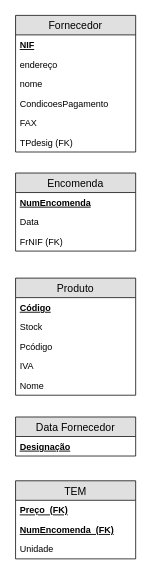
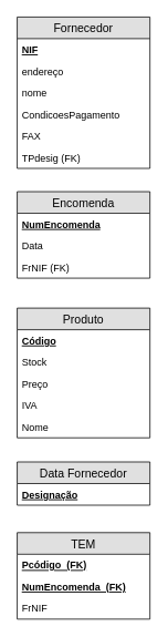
- <mxCell id="22" value="Pcódigo" style="text;strokeColor=none;fillColor=none;spacingLeft=4;spacingRight=4;overflow=hidden;rotatable=0;points=[[0,0.5],[1,0.5]];portConstraint=eastwest;fontSize=12;" parent="19" vertex="1"><mxGeometry y="78" width="160" height="26" as="geometry" /></mxCell>
+ <mxCell id="22" value="Preço" style="text;strokeColor=none;fillColor=none;spacingLeft=4;spacingRight=4;overflow=hidden;rotatable=0;points=[[0,0.5],[1,0.5]];portConstraint=eastwest;fontSize=12;" parent="19" vertex="1"><mxGeometry y="78" width="160" height="26" as="geometry" /></mxCell>
- <mxCell id="14" value="Preço  (FK)" style="text;strokeColor=none;fillColor=none;spacingLeft=4;spacingRight=4;overflow=hidden;rotatable=0;points=[[0,0.5],[1,0.5]];portConstraint=eastwest;fontSize=12;fontStyle=5" parent="13" vertex="1"><mxGeometry y="26" width="160" height="26" as="geometry" /></mxCell>
+ <mxCell id="14" value="Pcódigo  (FK)" style="text;strokeColor=none;fillColor=none;spacingLeft=4;spacingRight=4;overflow=hidden;rotatable=0;points=[[0,0.5],[1,0.5]];portConstraint=eastwest;fontSize=12;fontStyle=5" parent="13" vertex="1"><mxGeometry y="26" width="160" height="26" as="geometry" /></mxCell>
- <mxCell id="16" value="Unidade" style="text;strokeColor=none;fillColor=none;spacingLeft=4;spacingRight=4;overflow=hidden;rotatable=0;points=[[0,0.5],[1,0.5]];portConstraint=eastwest;fontSize=12;" parent="13" vertex="1"><mxGeometry y="78" width="160" height="26" as="geometry" /></mxCell>
+ <mxCell id="16" value="FrNIF" style="text;strokeColor=none;fillColor=none;spacingLeft=4;spacingRight=4;overflow=hidden;rotatable=0;points=[[0,0.5],[1,0.5]];portConstraint=eastwest;fontSize=12;" parent="13" vertex="1"><mxGeometry y="78" width="160" height="26" as="geometry" /></mxCell>
